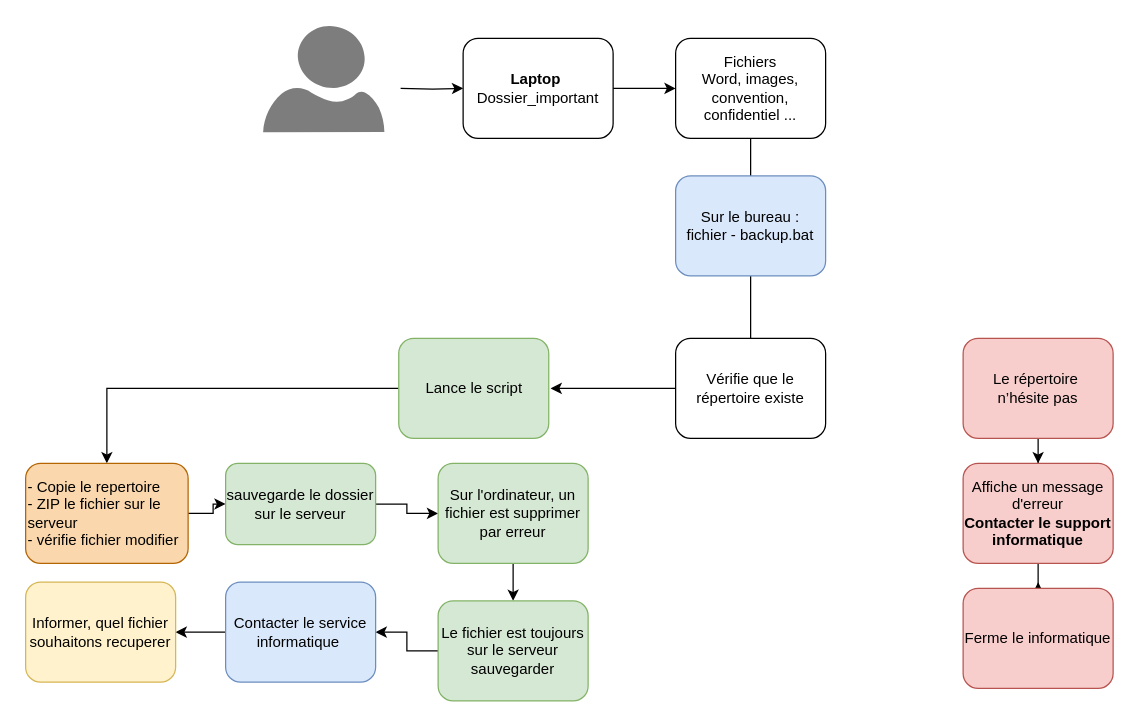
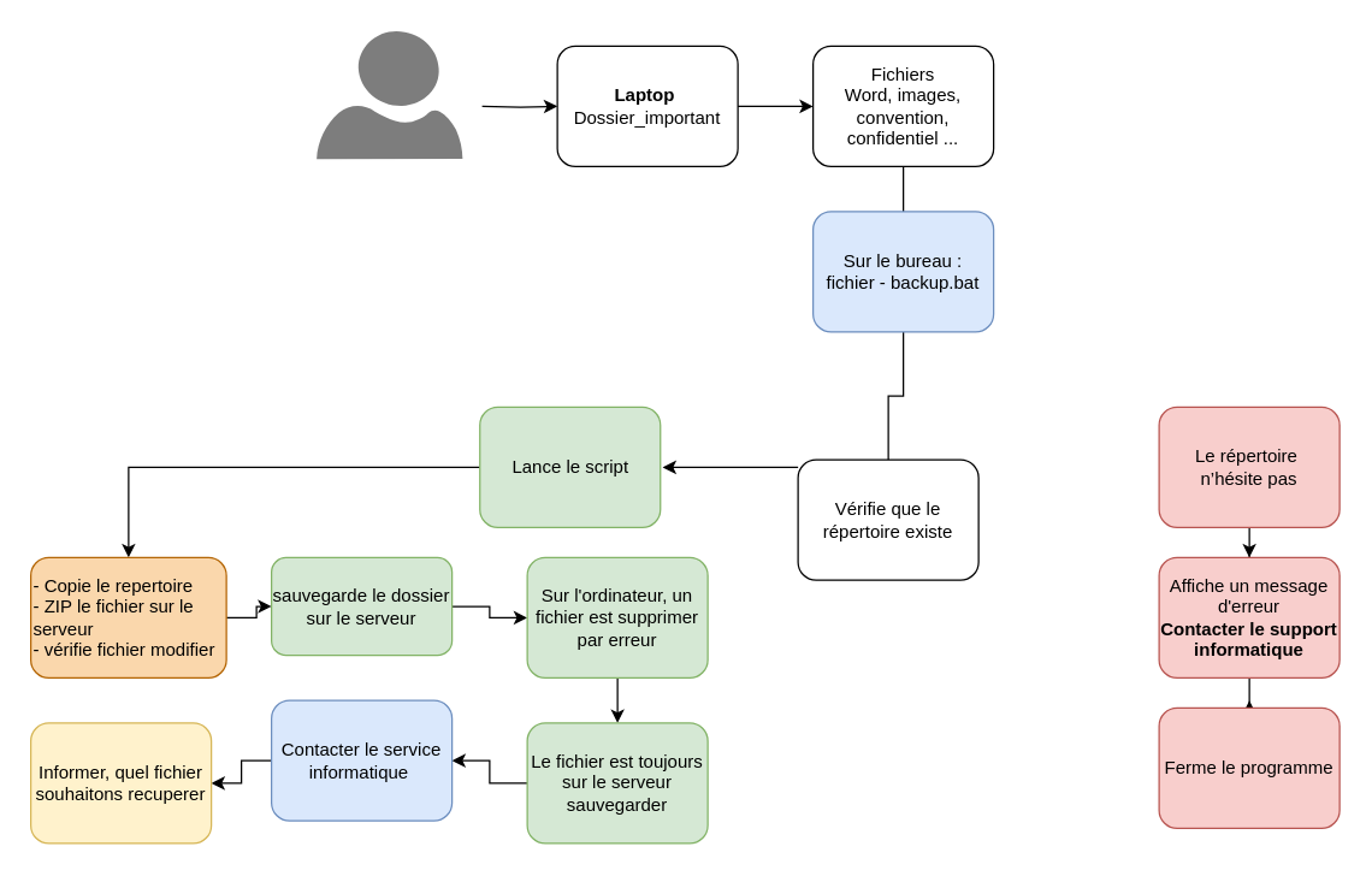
- <mxCell id="11" value="Vérifie que le répertoire existe&lt;br&gt;" style="shape=ext;rounded=1;html=1;whiteSpace=wrap;" vertex="1" parent="1"><mxGeometry x="540" y="270" width="120" height="80" as="geometry" /></mxCell>
+ <mxCell id="11" value="Vérifie que le répertoire existe&lt;br&gt;" style="shape=ext;rounded=1;html=1;whiteSpace=wrap;" vertex="1" parent="1"><mxGeometry x="530" y="305" width="120" height="80" as="geometry" /></mxCell>
- <mxCell id="29" value="Informer, quel fichier souhaitons recuperer" style="shape=ext;rounded=1;html=1;whiteSpace=wrap;fillColor=#fff2cc;strokeColor=#d6b656;gradientColor=none;" vertex="1" parent="1"><mxGeometry x="20" y="465" width="120" height="80" as="geometry" /></mxCell>
+ <mxCell id="29" value="Informer, quel fichier souhaitons recuperer" style="shape=ext;rounded=1;html=1;whiteSpace=wrap;fillColor=#fff2cc;strokeColor=#d6b656;gradientColor=none;" vertex="1" parent="1"><mxGeometry x="20" y="480" width="120" height="80" as="geometry" /></mxCell>
- <mxCell id="16" value="Ferme le informatique" style="shape=ext;rounded=1;html=1;whiteSpace=wrap;fillColor=#f8cecc;strokeColor=#b85450;" vertex="1" parent="1"><mxGeometry x="770" y="470" width="120" height="80" as="geometry" /></mxCell>
+ <mxCell id="16" value="Ferme le programme" style="shape=ext;rounded=1;html=1;whiteSpace=wrap;fillColor=#f8cecc;strokeColor=#b85450;" vertex="1" parent="1"><mxGeometry x="770" y="470" width="120" height="80" as="geometry" /></mxCell>
